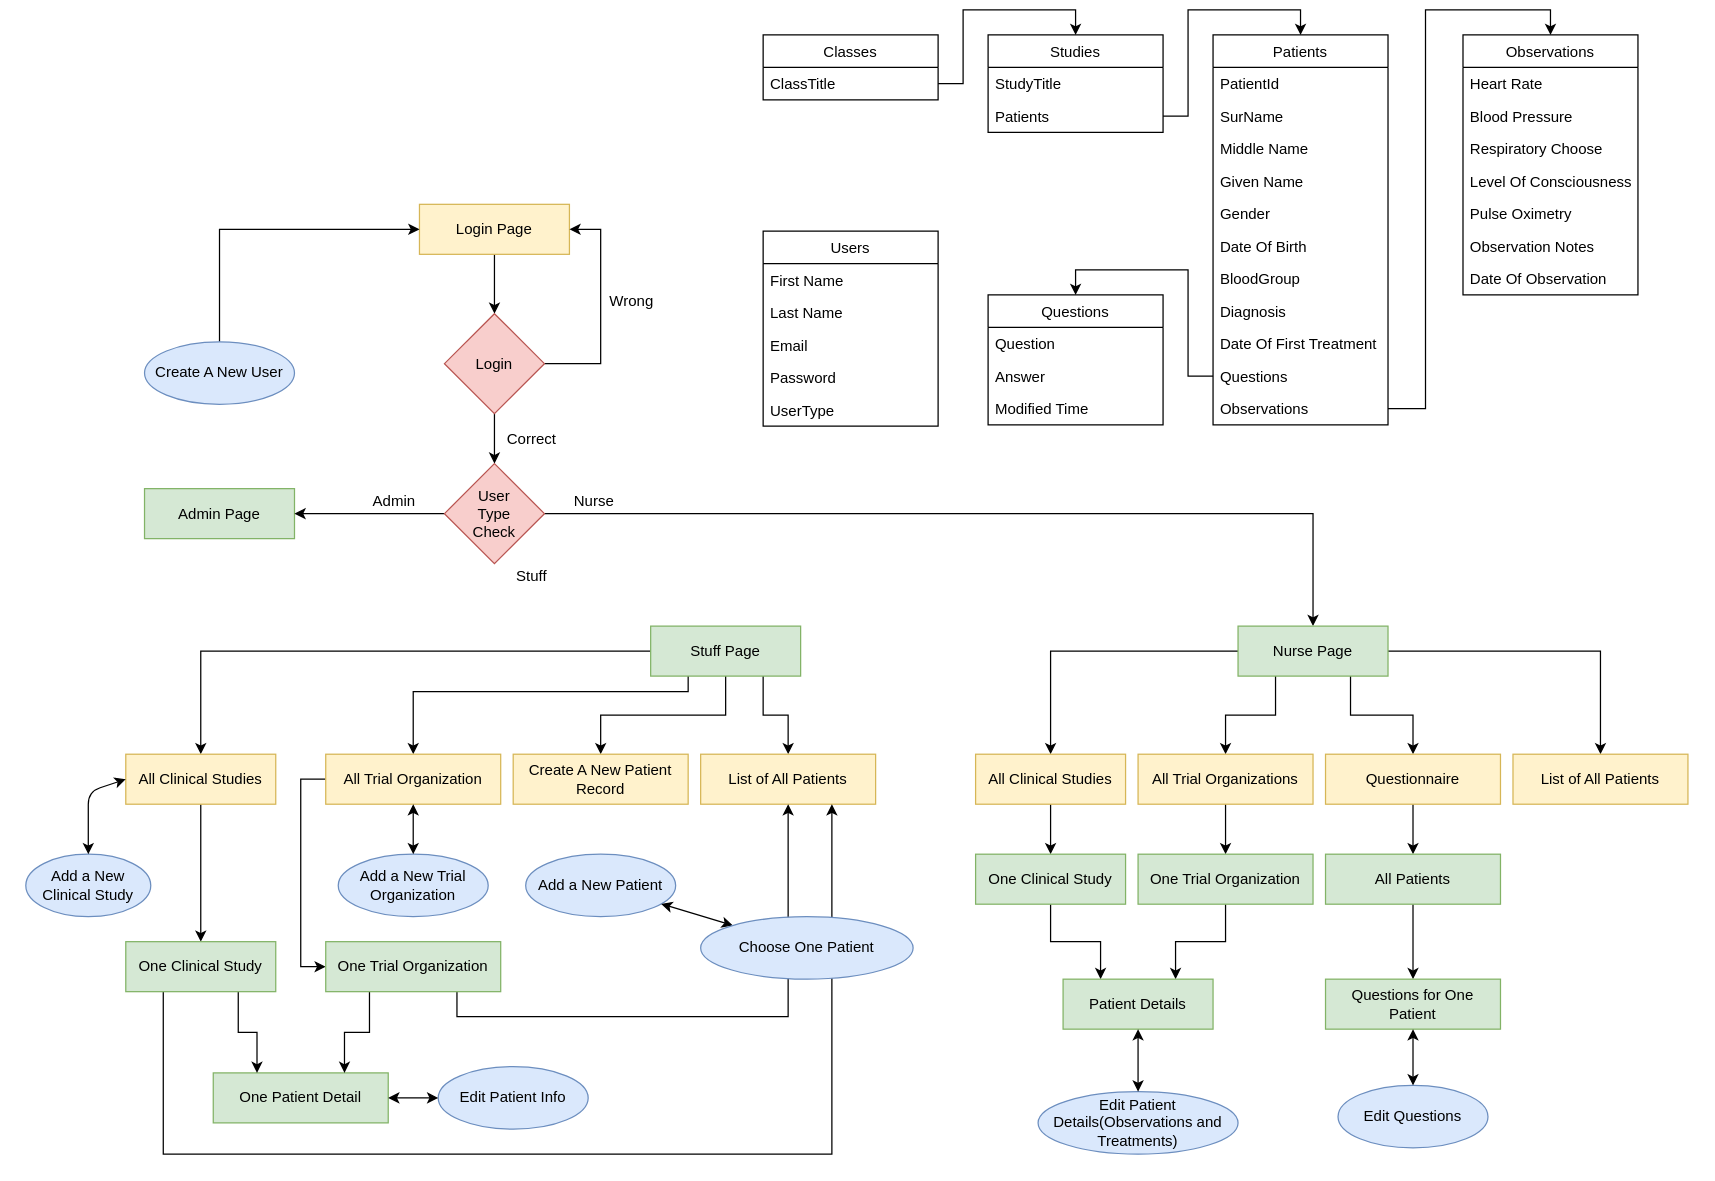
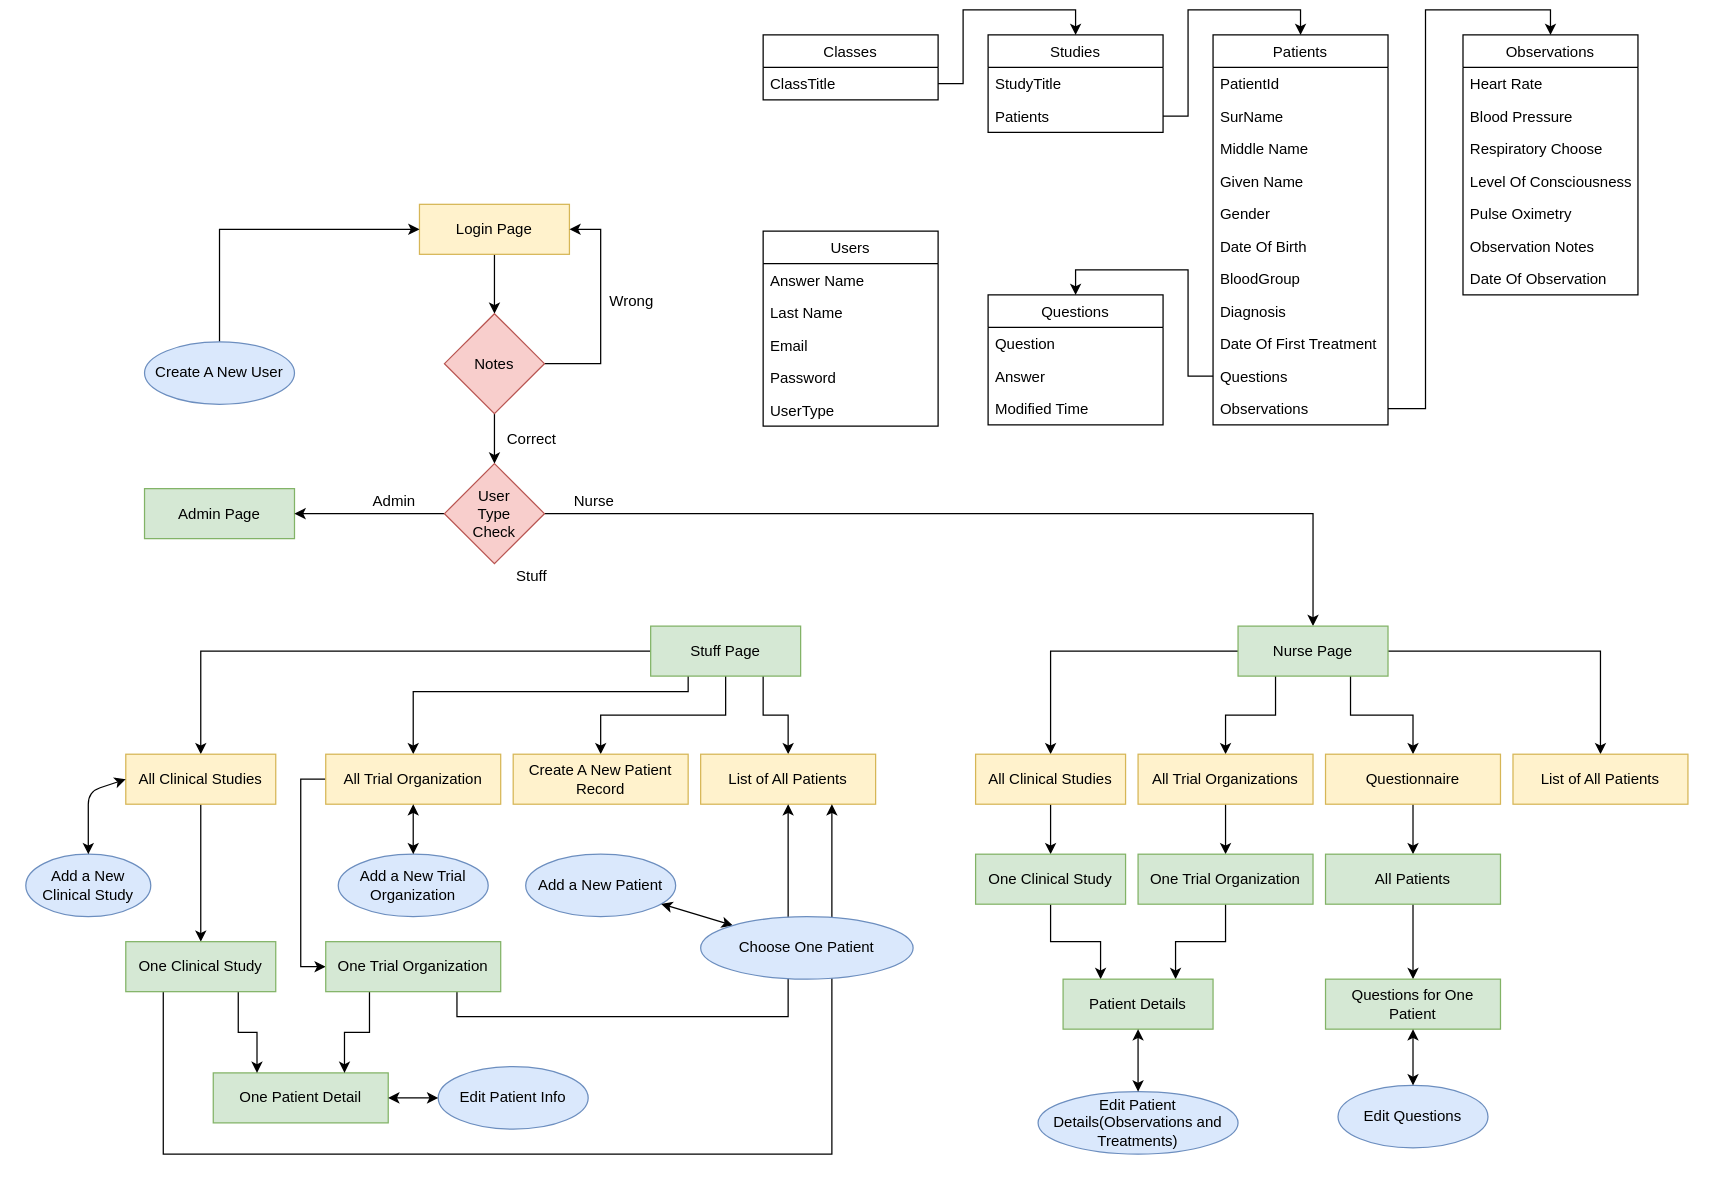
- <mxCell id="3" value="First Name&#10;" style="text;strokeColor=none;fillColor=none;align=left;verticalAlign=top;spacingLeft=4;spacingRight=4;overflow=hidden;rotatable=0;points=[[0,0.5],[1,0.5]];portConstraint=eastwest;" vertex="1" parent="2"><mxGeometry y="26" width="140" height="26" as="geometry" /></mxCell>
+ <mxCell id="3" value="Answer Name&#10;" style="text;strokeColor=none;fillColor=none;align=left;verticalAlign=top;spacingLeft=4;spacingRight=4;overflow=hidden;rotatable=0;points=[[0,0.5],[1,0.5]];portConstraint=eastwest;" vertex="1" parent="2"><mxGeometry y="26" width="140" height="26" as="geometry" /></mxCell>
- <mxCell id="45" value="Login" style="rhombus;whiteSpace=wrap;html=1;fillColor=#f8cecc;strokeColor=#b85450;" vertex="1" parent="1"><mxGeometry x="355" y="243.5" width="80" height="80" as="geometry" /></mxCell>
+ <mxCell id="45" value="Notes" style="rhombus;whiteSpace=wrap;html=1;fillColor=#f8cecc;strokeColor=#b85450;" vertex="1" parent="1"><mxGeometry x="355" y="243.5" width="80" height="80" as="geometry" /></mxCell>
